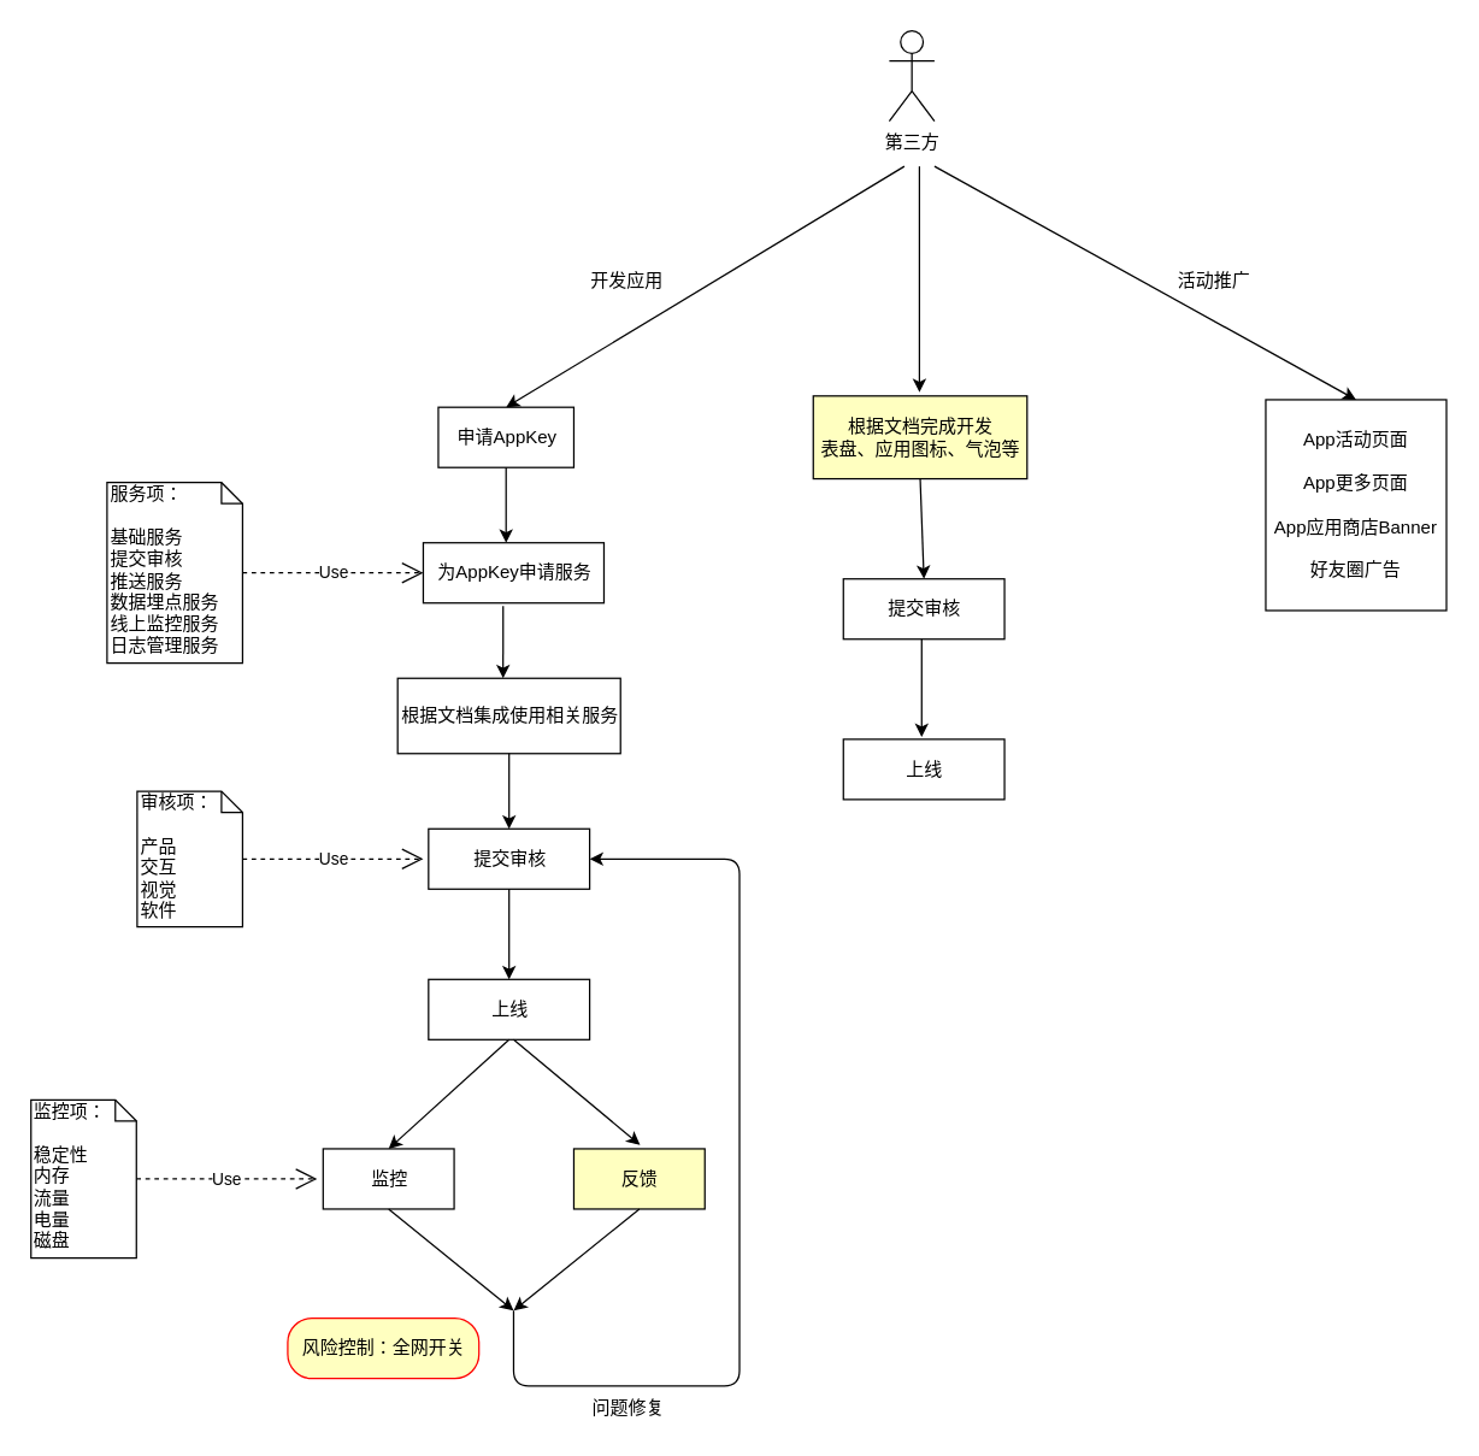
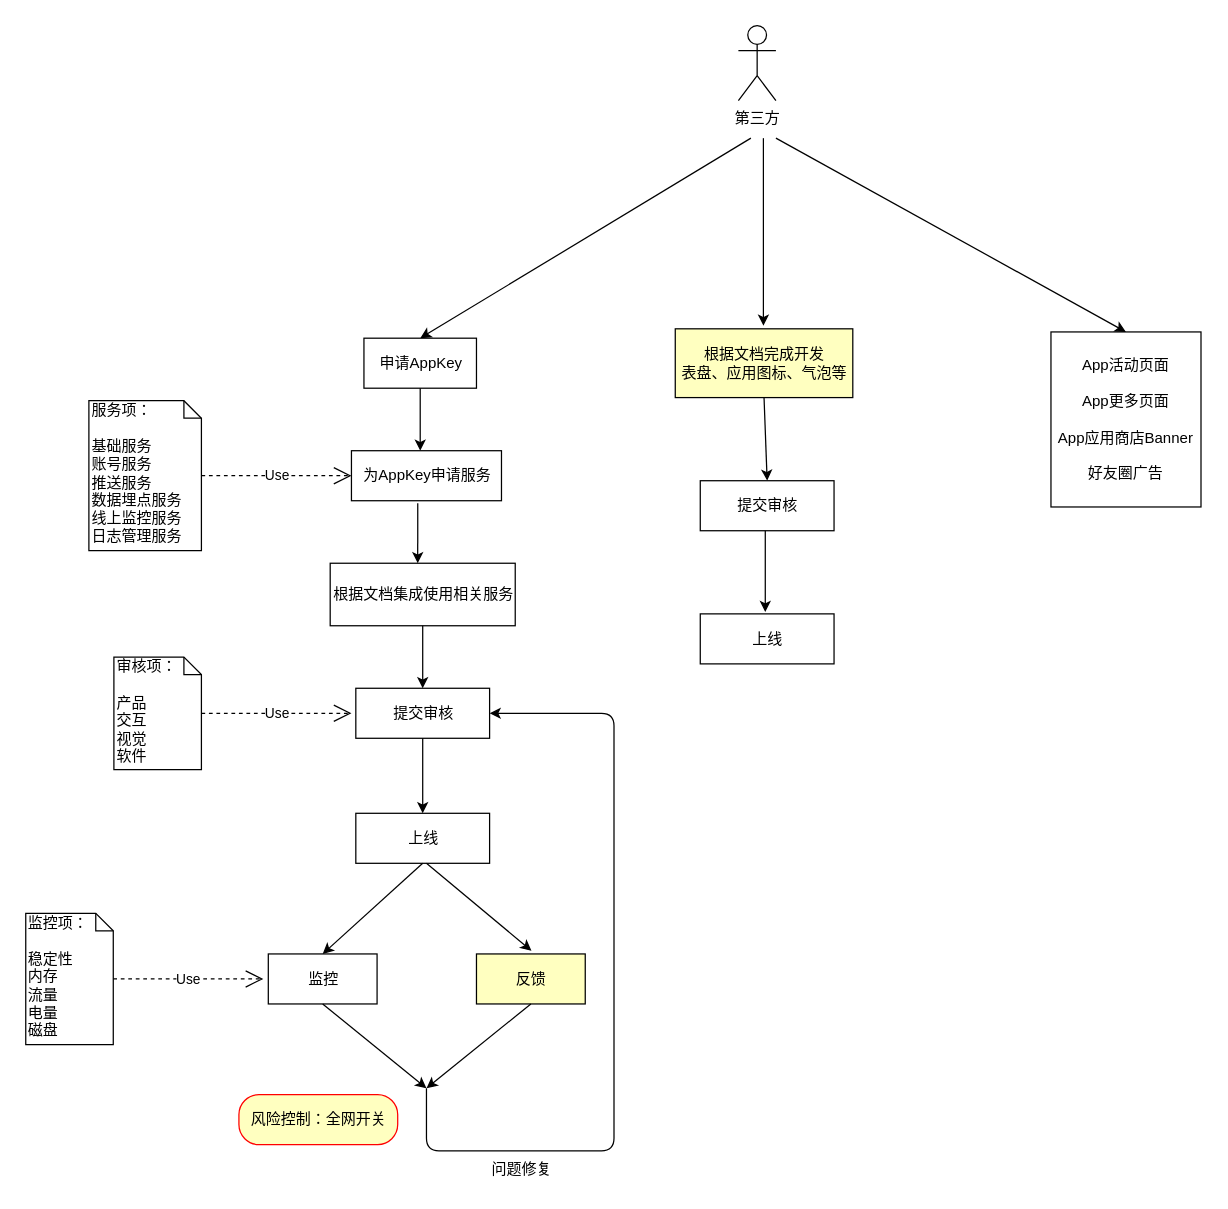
- <mxCell id="6" value="开发应用" style="text;html=1;resizable=0;points=[];autosize=1;align=left;verticalAlign=top;spacingTop=-4;" vertex="1" parent="1"><mxGeometry x="390" y="176" width="60" height="20" as="geometry" /></mxCell>
- <mxCell id="7" value="活动推广" style="text;html=1;resizable=0;points=[];autosize=1;align=left;verticalAlign=top;spacingTop=-4;" vertex="1" parent="1"><mxGeometry x="780" y="176" width="60" height="20" as="geometry" /></mxCell>
- <mxCell id="11" value="服务项：&lt;br&gt;&lt;br&gt;基础服务&lt;br&gt;&lt;span&gt;提交审核&lt;/span&gt;&lt;br&gt;&lt;span&gt;推送服务&lt;/span&gt;&lt;br&gt;&lt;span&gt;数据埋点服务&lt;/span&gt;&lt;br&gt;&lt;span&gt;线上监控服务&lt;/span&gt;&lt;br&gt;&lt;span&gt;日志管理服务&lt;/span&gt;&lt;br&gt;" style="shape=note;whiteSpace=wrap;html=1;size=14;verticalAlign=top;align=left;spacingTop=-6;" vertex="1" parent="1"><mxGeometry x="70.5" y="320" width="90" height="120" as="geometry" /></mxCell>
+ <mxCell id="11" value="服务项：&lt;br&gt;&lt;br&gt;基础服务&lt;br&gt;&lt;span&gt;账号服务&lt;/span&gt;&lt;br&gt;&lt;span&gt;推送服务&lt;/span&gt;&lt;br&gt;&lt;span&gt;数据埋点服务&lt;/span&gt;&lt;br&gt;&lt;span&gt;线上监控服务&lt;/span&gt;&lt;br&gt;&lt;span&gt;日志管理服务&lt;/span&gt;&lt;br&gt;" style="shape=note;whiteSpace=wrap;html=1;size=14;verticalAlign=top;align=left;spacingTop=-6;" vertex="1" parent="1"><mxGeometry x="70.5" y="320" width="90" height="120" as="geometry" /></mxCell>
